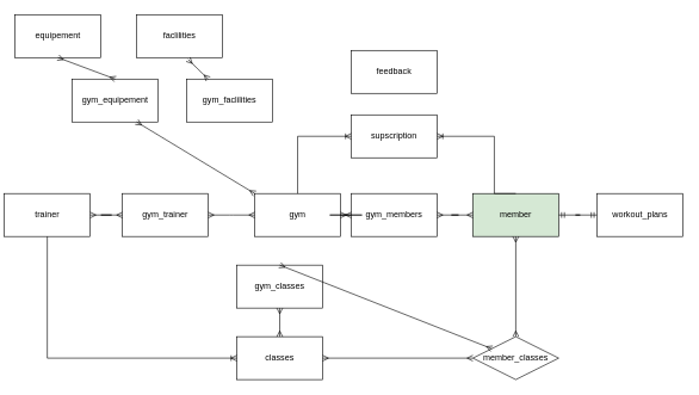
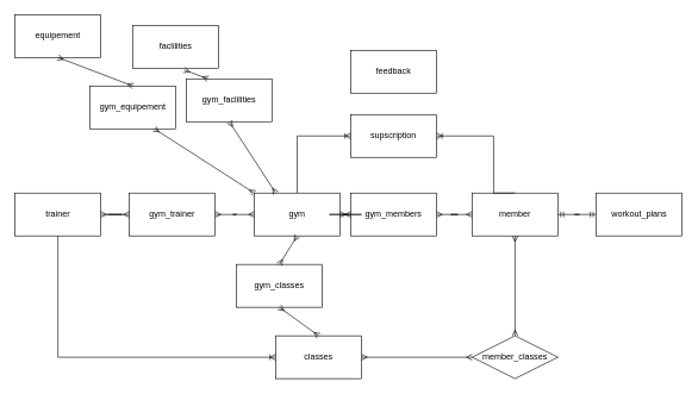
- <mxCell id="9" value="faclilities" style="rounded=0;whiteSpace=wrap;html=1;" vertex="1" parent="1"><mxGeometry x="190" y="20" width="120" height="60" as="geometry" /></mxCell>
+ <mxCell id="9" value="faclilities" style="rounded=0;whiteSpace=wrap;html=1;" vertex="1" parent="1"><mxGeometry x="185" y="35" width="120" height="60" as="geometry" /></mxCell>
- <mxCell id="28" value="gym_equipement" style="rounded=0;whiteSpace=wrap;html=1;" vertex="1" parent="1"><mxGeometry x="100" y="110" width="120" height="60" as="geometry" /></mxCell>
+ <mxCell id="28" value="gym_equipement" style="rounded=0;whiteSpace=wrap;html=1;" vertex="1" parent="1"><mxGeometry x="125" y="120" width="120" height="60" as="geometry" /></mxCell>
+ <mxCell id="29" value="" style="fontSize=12;html=1;endArrow=ERmany;startArrow=ERmany;rounded=0;entryX=0.5;entryY=1;entryDx=0;entryDy=0;exitX=0.25;exitY=0;exitDx=0;exitDy=0;" edge="1" parent="1" source="4" target="27"><mxGeometry width="100" height="100" relative="1" as="geometry"><mxPoint x="730" y="480" as="sourcePoint" /><mxPoint x="730" y="340" as="targetPoint" /></mxGeometry></mxCell>
- <mxCell id="8" value="trainer" style="rounded=0;whiteSpace=wrap;html=1;" vertex="1" parent="1"><mxGeometry x="5" y="270" width="120" height="60" as="geometry" /></mxCell>
+ <mxCell id="8" value="trainer" style="rounded=0;whiteSpace=wrap;html=1;" vertex="1" parent="1"><mxGeometry x="20" y="270" width="120" height="60" as="geometry" /></mxCell>
- <mxCell id="12" value="gym_trainer" style="rounded=0;whiteSpace=wrap;html=1;" vertex="1" parent="1"><mxGeometry x="170" y="270" width="120" height="60" as="geometry" /></mxCell>
+ <mxCell id="12" value="gym_trainer" style="rounded=0;whiteSpace=wrap;html=1;" vertex="1" parent="1"><mxGeometry x="180" y="270" width="120" height="60" as="geometry" /></mxCell>
- <mxCell id="6" value="member" style="rounded=0;whiteSpace=wrap;html=1;fillColor=#d5e8d4;" vertex="1" parent="1"><mxGeometry x="660" y="270" width="120" height="60" as="geometry" /></mxCell>
+ <mxCell id="6" value="member" style="rounded=0;whiteSpace=wrap;html=1;" vertex="1" parent="1"><mxGeometry x="660" y="270" width="120" height="60" as="geometry" /></mxCell>
- <mxCell id="19" value="" style="fontSize=12;html=1;endArrow=ERmany;startArrow=ERmany;rounded=0;exitX=0.5;exitY=0;exitDx=0;exitDy=0;" edge="1" parent="1" source="11" target="14"><mxGeometry width="100" height="100" relative="1" as="geometry"><mxPoint x="530" y="340" as="sourcePoint" /><mxPoint x="490" y="340" as="targetPoint" /></mxGeometry></mxCell>
+ <mxCell id="19" value="" style="fontSize=12;html=1;endArrow=ERmany;startArrow=ERmany;rounded=0;entryX=0.5;entryY=1;entryDx=0;entryDy=0;exitX=0.5;exitY=0;exitDx=0;exitDy=0;" edge="1" parent="1" source="11" target="4"><mxGeometry width="100" height="100" relative="1" as="geometry"><mxPoint x="530" y="340" as="sourcePoint" /><mxPoint x="490" y="340" as="targetPoint" /></mxGeometry></mxCell>
- <mxCell id="10" value="classes" style="rounded=0;whiteSpace=wrap;html=1;" vertex="1" parent="1"><mxGeometry x="330" y="470" width="120" height="60" as="geometry" /></mxCell>
+ <mxCell id="10" value="classes" style="rounded=0;whiteSpace=wrap;html=1;" vertex="1" parent="1"><mxGeometry x="385" y="470" width="120" height="60" as="geometry" /></mxCell>
